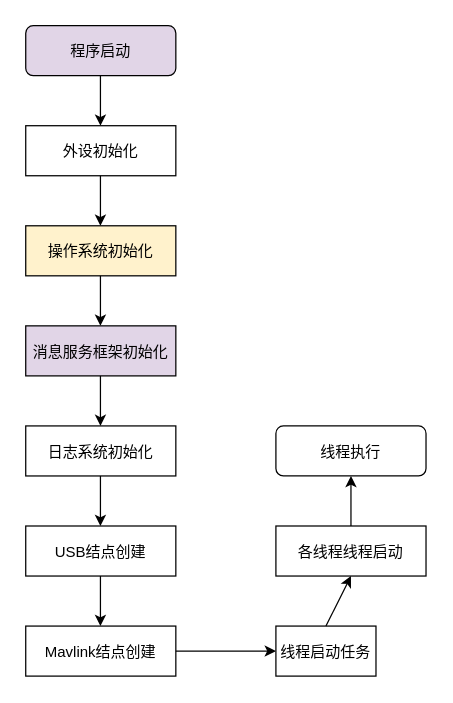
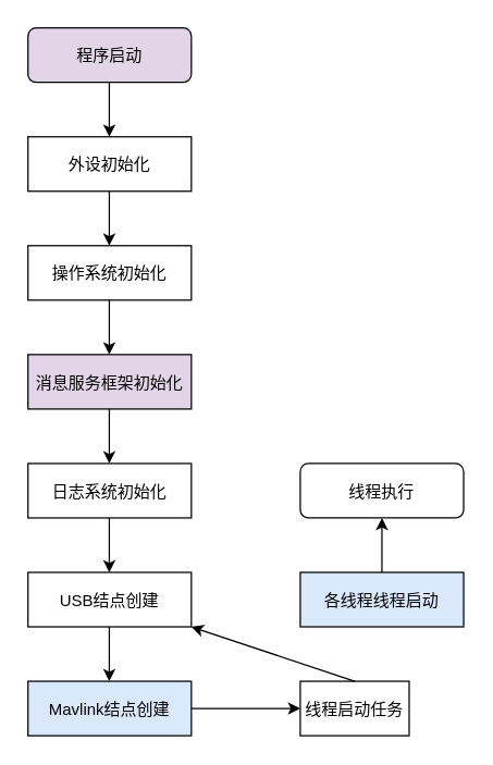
- <mxCell id="6" value="操作系统初始化" style="rounded=0;fillColor=#fff2cc;" vertex="1" parent="1"><mxGeometry x="20" y="180" width="120" height="40" as="geometry" /></mxCell>
+ <mxCell id="6" value="操作系统初始化" style="rounded=0;" vertex="1" parent="1"><mxGeometry x="20" y="180" width="120" height="40" as="geometry" /></mxCell>
- <mxCell id="18" value="各线程线程启动" style="rounded=0;" vertex="1" parent="1"><mxGeometry x="220" y="420" width="120" height="40" as="geometry" /></mxCell>
+ <mxCell id="18" value="各线程线程启动" style="rounded=0;fillColor=#dae8fc;" vertex="1" parent="1"><mxGeometry x="220" y="420" width="120" height="40" as="geometry" /></mxCell>
- <mxCell id="17" value="" style="endArrow=classic;entryX=0.5;entryY=1;entryDx=0;entryDy=0;exitX=0.5;exitY=0;exitDx=0;exitDy=0;" edge="1" parent="1" source="16" target="18"><mxGeometry width="50" height="50" relative="1" as="geometry"><mxPoint x="260" y="600" as="sourcePoint" /><mxPoint x="260" y="640" as="targetPoint" /></mxGeometry></mxCell>
+ <mxCell id="17" value="" style="endArrow=classic;exitX=0.5;exitY=0;exitDx=0;exitDy=0;" edge="1" parent="1" source="16" target="12"><mxGeometry width="50" height="50" relative="1" as="geometry"><mxPoint x="260" y="600" as="sourcePoint" /><mxPoint x="260" y="640" as="targetPoint" /></mxGeometry></mxCell>
- <mxCell id="14" value="Mavlink结点创建" style="rounded=0;" vertex="1" parent="1"><mxGeometry x="20" y="500" width="120" height="40" as="geometry" /></mxCell>
+ <mxCell id="14" value="Mavlink结点创建" style="rounded=0;fillColor=#dae8fc;" vertex="1" parent="1"><mxGeometry x="20" y="500" width="120" height="40" as="geometry" /></mxCell>
